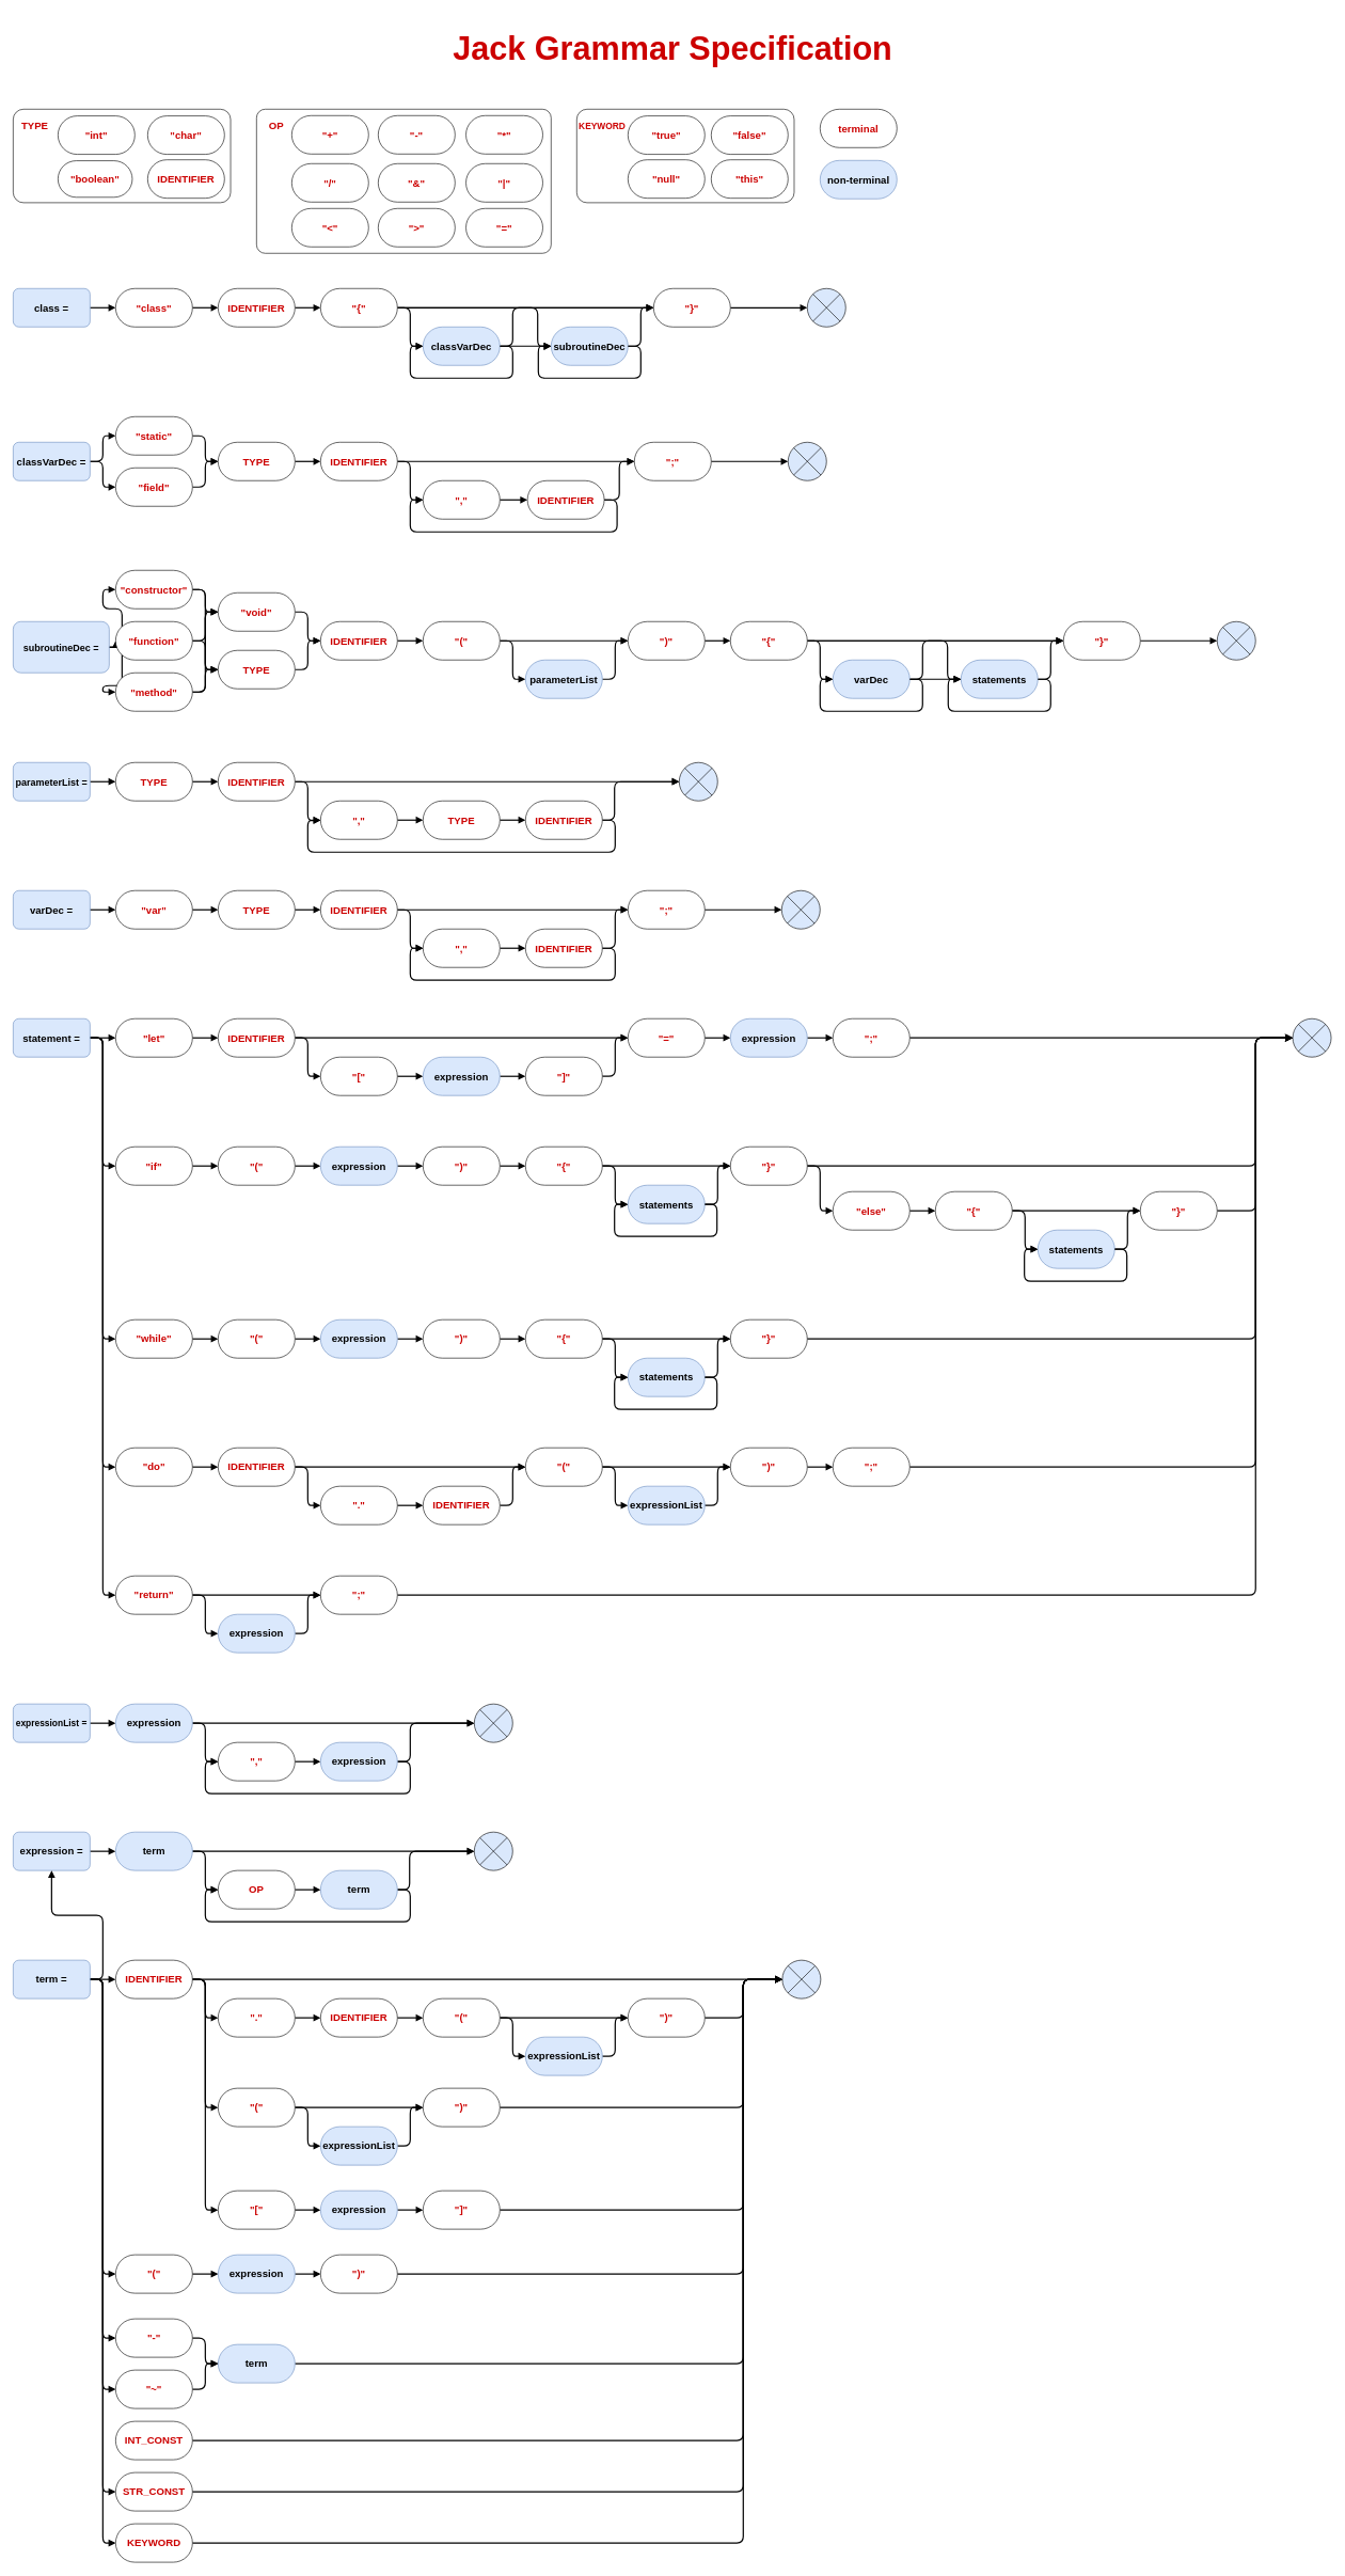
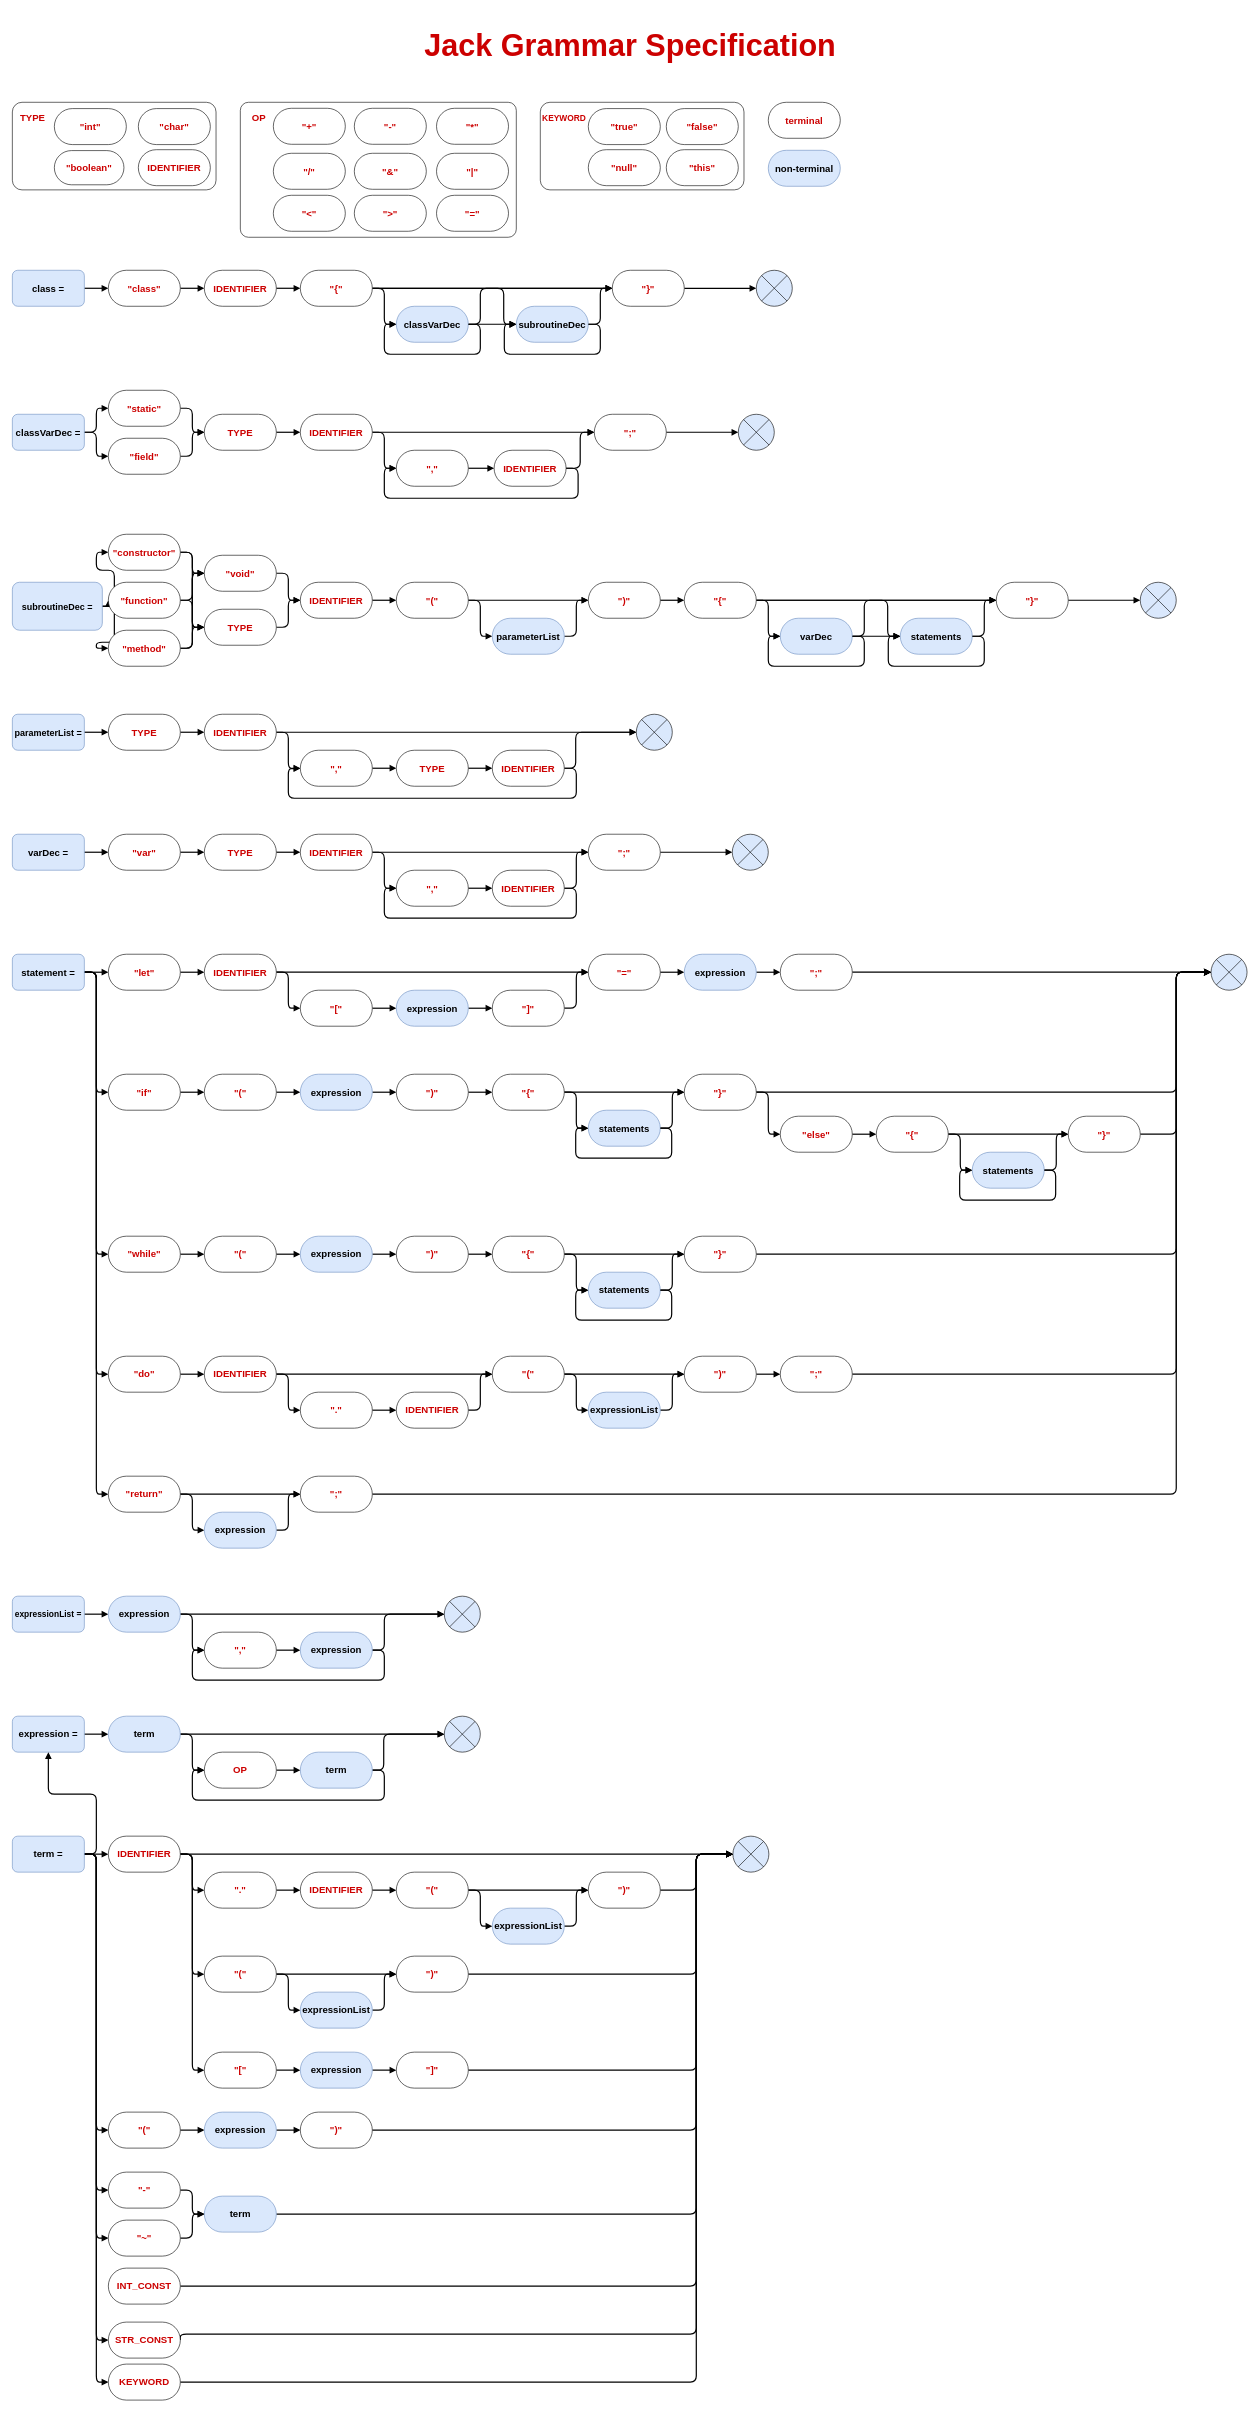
- <mxCell id="119" value="&lt;font color=&quot;#cc0000&quot; style=&quot;font-size: 16px;&quot;&gt;&lt;b&gt;STR_CONST&lt;/b&gt;&lt;/font&gt;" style="rounded=1;whiteSpace=wrap;html=1;arcSize=50;" parent="107" vertex="1"><mxGeometry x="160" y="800" width="120" height="60" as="geometry" /></mxCell>
+ <mxCell id="119" value="&lt;font color=&quot;#cc0000&quot; style=&quot;font-size: 16px;&quot;&gt;&lt;b&gt;STR_CONST&lt;/b&gt;&lt;/font&gt;" style="rounded=1;whiteSpace=wrap;html=1;arcSize=50;" parent="107" vertex="1"><mxGeometry x="160" y="810" width="120" height="60" as="geometry" /></mxCell>
